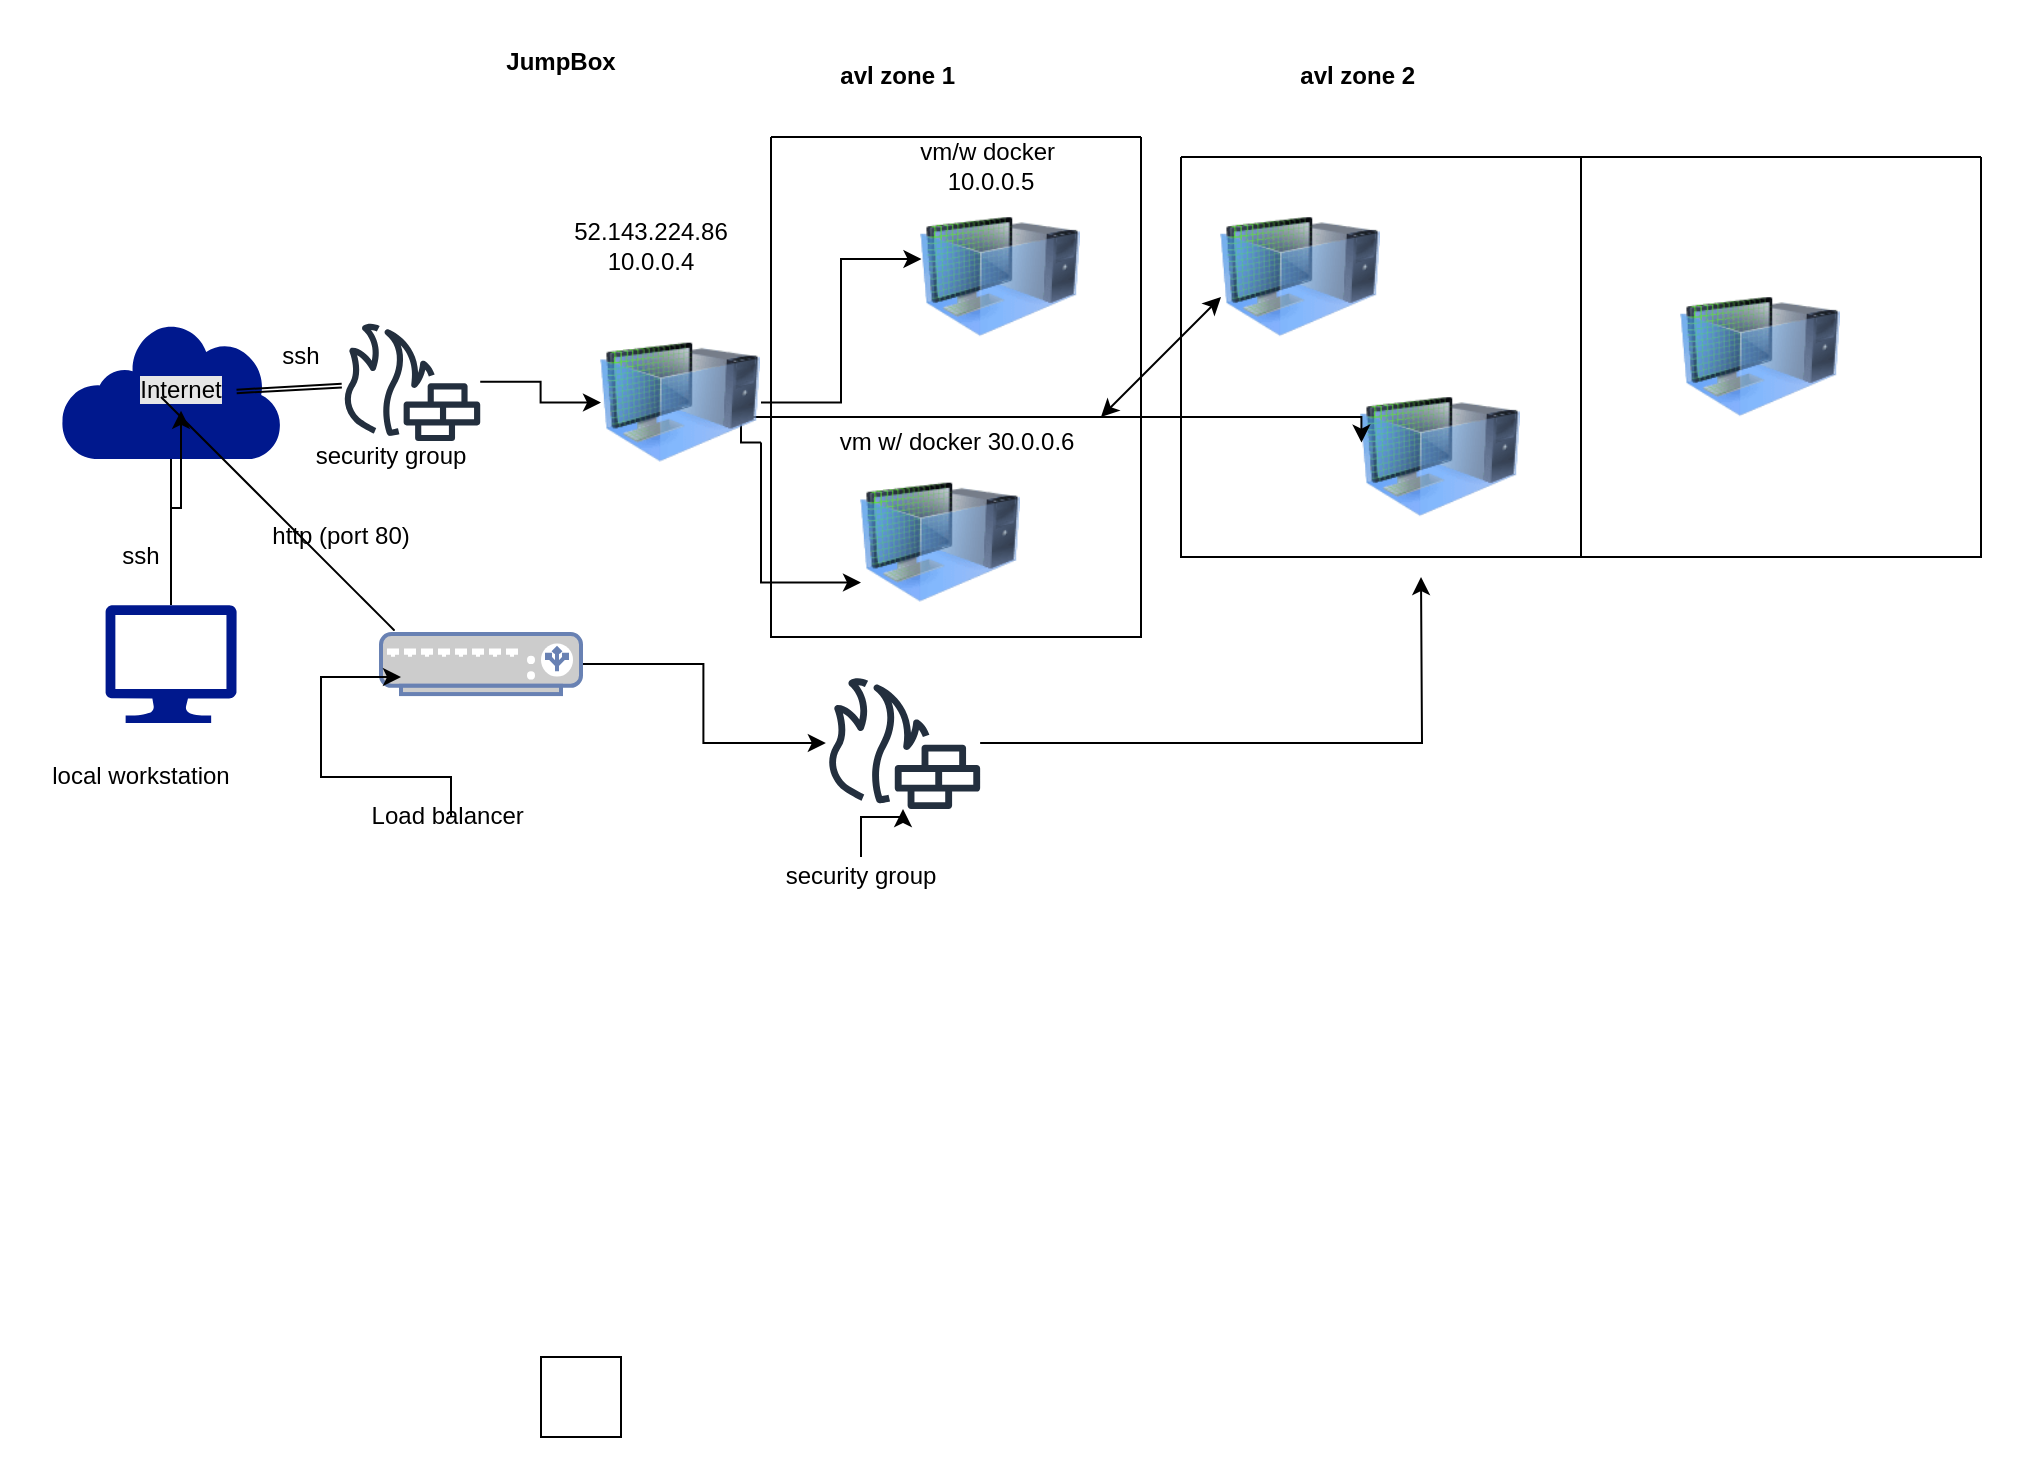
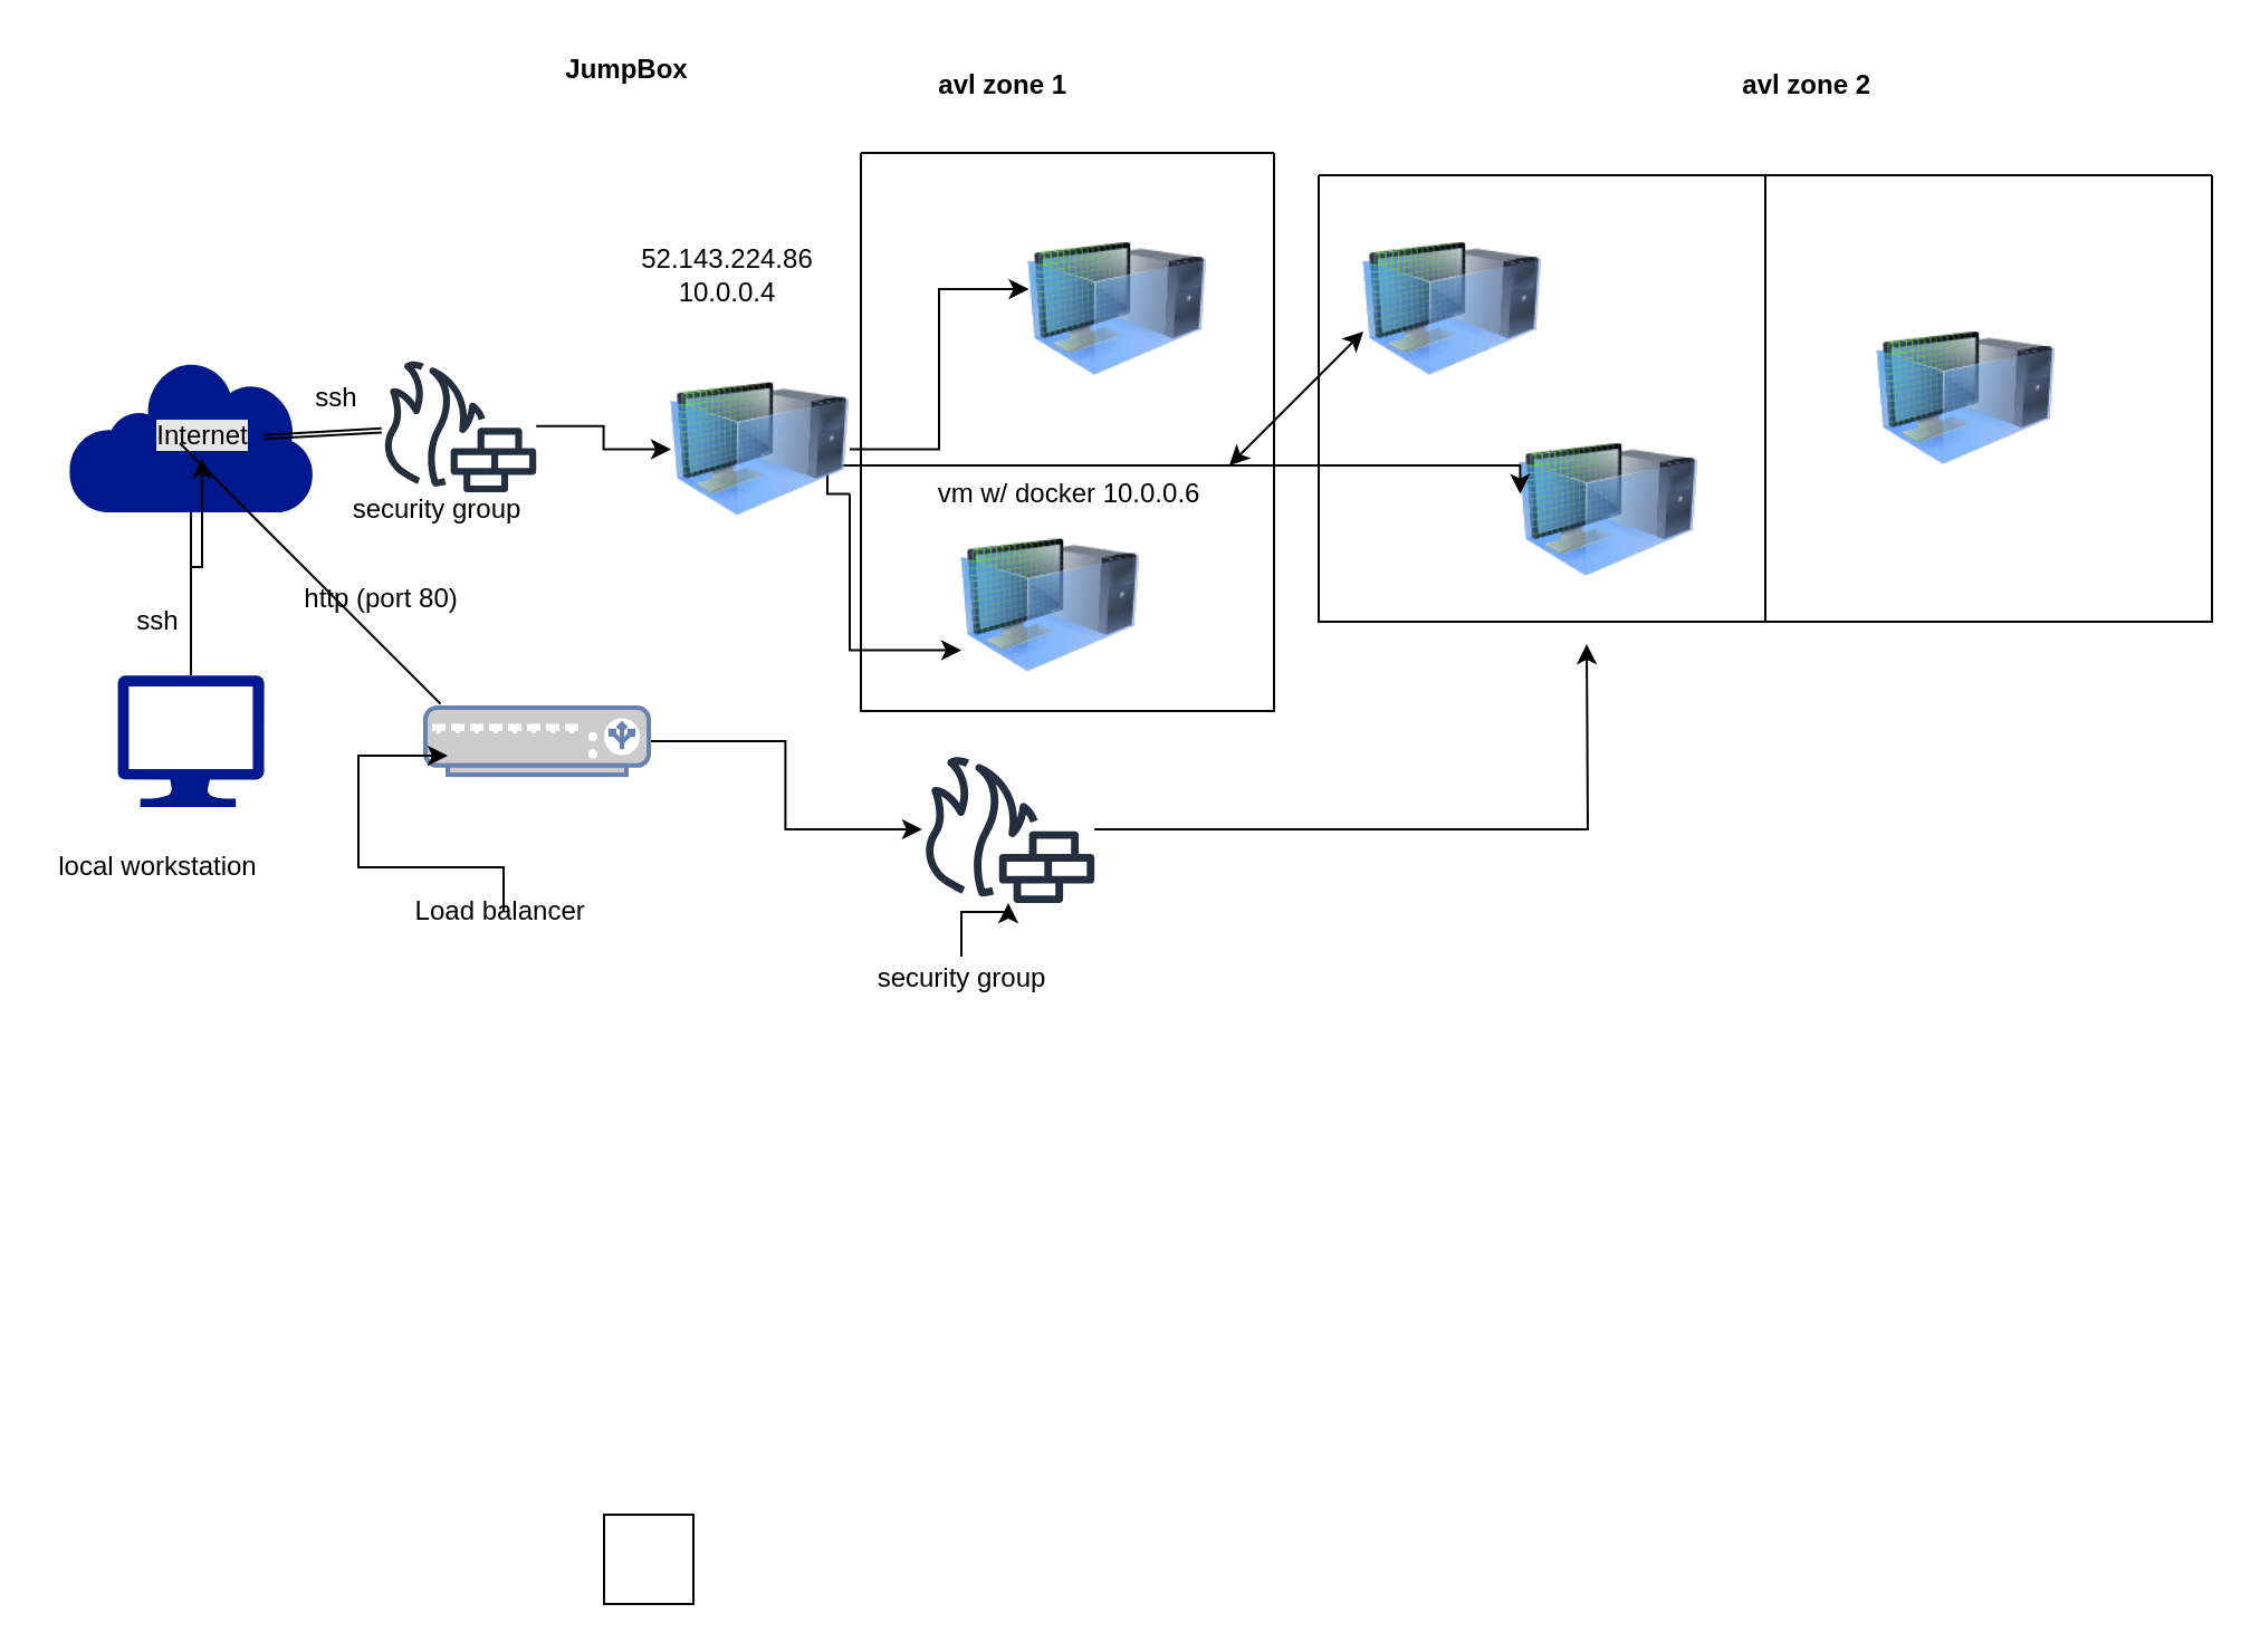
- <mxCell id="42" value="avl zone 2&amp;nbsp;" style="text;html=1;align=center;verticalAlign=middle;resizable=0;points=[];autosize=1;strokeColor=none;fontStyle=1" parent="1" vertex="1"><mxGeometry x="640" y="28" width="80" height="20" as="geometry" /></mxCell>
+ <mxCell id="42" value="avl zone 2&amp;nbsp;" style="text;html=1;align=center;verticalAlign=middle;resizable=0;points=[];autosize=1;strokeColor=none;fontStyle=1" parent="1" vertex="1"><mxGeometry x="770" y="28" width="80" height="20" as="geometry" /></mxCell>
- <mxCell id="35" value="vm/w docker&amp;nbsp;&lt;br&gt;10.0.0.5" style="text;html=1;align=center;verticalAlign=middle;resizable=0;points=[];autosize=1;strokeColor=none;" parent="1" vertex="1"><mxGeometry x="450" y="68" width="90" height="30" as="geometry" /></mxCell>
- <mxCell id="39" value="vm w/ docker 30.0.0.6" style="text;html=1;align=center;verticalAlign=middle;resizable=0;points=[];autosize=1;strokeColor=none;" parent="38" vertex="1"><mxGeometry x="27.5" y="142.8" width="130" height="20" as="geometry" /></mxCell>
+ <mxCell id="39" value="vm w/ docker 10.0.0.6" style="text;html=1;align=center;verticalAlign=middle;resizable=0;points=[];autosize=1;strokeColor=none;" parent="38" vertex="1"><mxGeometry x="27.5" y="142.8" width="130" height="20" as="geometry" /></mxCell>
